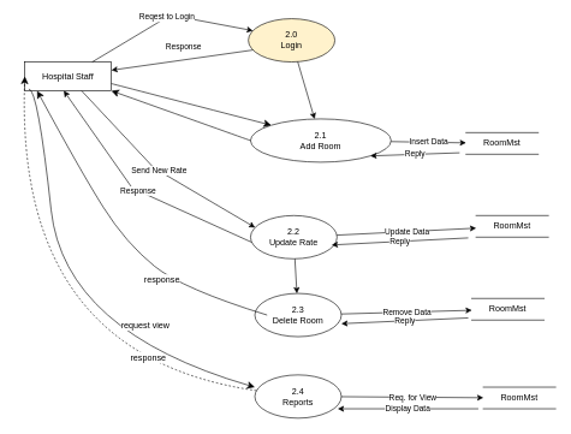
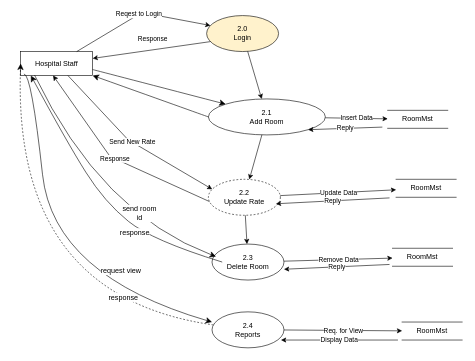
+ <mxCell id="29" value="" style="endArrow=classic;html=1;rounded=0;fontSize=12;startSize=8;endSize=8;curved=1;exitX=0.193;exitY=0.985;exitDx=0;exitDy=0;exitPerimeter=0;entryX=0.055;entryY=0.347;entryDx=0;entryDy=0;entryPerimeter=0;" parent="1" source="2" target="6" edge="1"><mxGeometry width="50" height="50" relative="1" as="geometry"><mxPoint x="112" y="248" as="sourcePoint" /><mxPoint x="424" y="446" as="targetPoint" /><Array as="points"><mxPoint x="168" y="355" /></Array></mxGeometry></mxCell>
+ <mxCell id="30" value="send room&lt;div&gt;id&lt;/div&gt;" style="edgeLabel;html=1;align=center;verticalAlign=middle;resizable=0;points=[];fontSize=12;" parent="29" vertex="1" connectable="0"><mxGeometry x="0.366" y="22" relative="1" as="geometry"><mxPoint y="-1" as="offset" /></mxGeometry></mxCell>
+ <mxCell id="13" value="" style="endArrow=classic;html=1;rounded=0;" parent="1" source="4" target="5" edge="1"><mxGeometry width="50" height="50" relative="1" as="geometry"><mxPoint x="374" y="235" as="sourcePoint" /><mxPoint x="374" y="275" as="targetPoint" /></mxGeometry></mxCell>
- <mxCell id="5" value="2.2&lt;br&gt;Update Rate" style="ellipse;whiteSpace=wrap;html=1;" parent="1" vertex="1"><mxGeometry x="347" y="298" width="120" height="60" as="geometry" /></mxCell>
+ <mxCell id="5" value="2.2&lt;br&gt;Update Rate" style="ellipse;whiteSpace=wrap;html=1;dashed=1;" parent="1" vertex="1"><mxGeometry x="347" y="298" width="120" height="60" as="geometry" /></mxCell>
